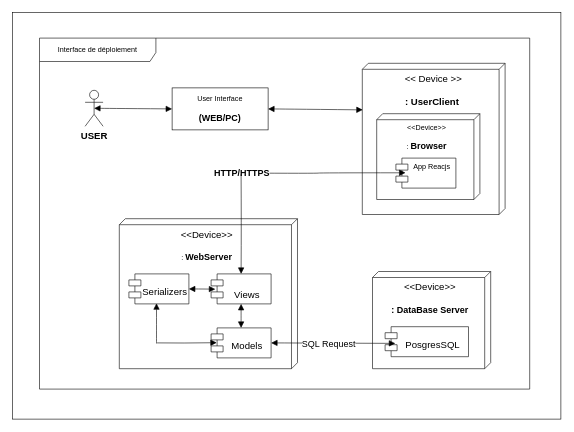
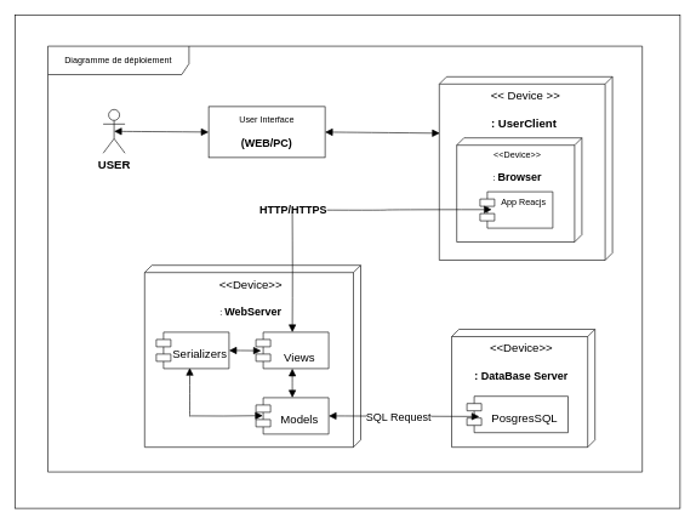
- <mxCell id="25" value="Interface de déploiement" style="shape=umlFrame;whiteSpace=wrap;html=1;pointerEvents=0;recursiveResize=0;container=1;collapsible=0;width=194;height=39;" vertex="1" parent="1"><mxGeometry x="65" y="63" width="817" height="585" as="geometry" /></mxCell>
+ <mxCell id="25" value="Diagramme de déploiement" style="shape=umlFrame;whiteSpace=wrap;html=1;pointerEvents=0;recursiveResize=0;container=1;collapsible=0;width=194;height=39;" vertex="1" parent="1"><mxGeometry x="65" y="63" width="817" height="585" as="geometry" /></mxCell>
